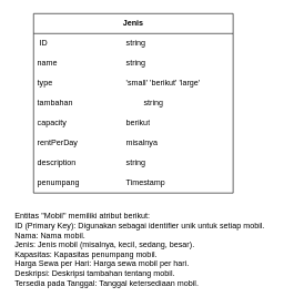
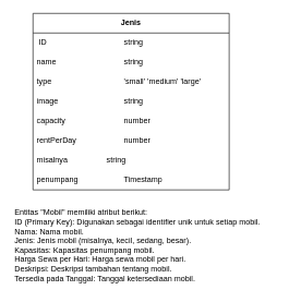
- <mxCell id="5" value="type&lt;span style=&quot;white-space: pre;&quot;&gt;&#09;&lt;/span&gt;&lt;span style=&quot;white-space: pre;&quot;&gt;&#09;&lt;/span&gt;&lt;span style=&quot;white-space: pre;&quot;&gt;&#09;&lt;/span&gt;&lt;span style=&quot;white-space: pre;&quot;&gt;&#09;&lt;/span&gt;&lt;span style=&quot;white-space: pre;&quot;&gt;&#09;&lt;/span&gt;'small' 'berikut' 'large'&lt;span style=&quot;white-space: pre;&quot;&gt;&#09;&lt;/span&gt;" style="text;strokeColor=none;fillColor=none;align=left;verticalAlign=middle;spacingLeft=4;spacingRight=4;overflow=hidden;points=[[0,0.5],[1,0.5]];portConstraint=eastwest;rotatable=0;whiteSpace=wrap;html=1;" vertex="1" parent="2"><mxGeometry y="90" width="300" height="30" as="geometry" /></mxCell>
+ <mxCell id="5" value="type&lt;span style=&quot;white-space: pre;&quot;&gt;&#09;&lt;/span&gt;&lt;span style=&quot;white-space: pre;&quot;&gt;&#09;&lt;/span&gt;&lt;span style=&quot;white-space: pre;&quot;&gt;&#09;&lt;/span&gt;&lt;span style=&quot;white-space: pre;&quot;&gt;&#09;&lt;/span&gt;&lt;span style=&quot;white-space: pre;&quot;&gt;&#09;&lt;/span&gt;'small' 'medium' 'large'&lt;span style=&quot;white-space: pre;&quot;&gt;&#09;&lt;/span&gt;" style="text;strokeColor=none;fillColor=none;align=left;verticalAlign=middle;spacingLeft=4;spacingRight=4;overflow=hidden;points=[[0,0.5],[1,0.5]];portConstraint=eastwest;rotatable=0;whiteSpace=wrap;html=1;" vertex="1" parent="2"><mxGeometry y="90" width="300" height="30" as="geometry" /></mxCell>
- <mxCell id="6" value="tambahan&lt;span style=&quot;white-space: pre;&quot;&gt;&#09;&lt;/span&gt;&lt;span style=&quot;white-space: pre;&quot;&gt;&#09;&lt;/span&gt;&lt;span style=&quot;white-space: pre;&quot;&gt;&#09;&lt;/span&gt;&lt;span style=&quot;white-space: pre;&quot;&gt;&#09;&lt;/span&gt;string" style="text;strokeColor=none;fillColor=none;align=left;verticalAlign=middle;spacingLeft=4;spacingRight=4;overflow=hidden;points=[[0,0.5],[1,0.5]];portConstraint=eastwest;rotatable=0;whiteSpace=wrap;html=1;" vertex="1" parent="2"><mxGeometry y="120" width="300" height="30" as="geometry" /></mxCell>
+ <mxCell id="6" value="image&lt;span style=&quot;white-space: pre;&quot;&gt;&#09;&lt;/span&gt;&lt;span style=&quot;white-space: pre;&quot;&gt;&#09;&lt;/span&gt;&lt;span style=&quot;white-space: pre;&quot;&gt;&#09;&lt;/span&gt;&lt;span style=&quot;white-space: pre;&quot;&gt;&#09;&lt;/span&gt;string" style="text;strokeColor=none;fillColor=none;align=left;verticalAlign=middle;spacingLeft=4;spacingRight=4;overflow=hidden;points=[[0,0.5],[1,0.5]];portConstraint=eastwest;rotatable=0;whiteSpace=wrap;html=1;" vertex="1" parent="2"><mxGeometry y="120" width="300" height="30" as="geometry" /></mxCell>
- <mxCell id="7" value="capacity&lt;span style=&quot;white-space: pre;&quot;&gt;&#09;&lt;/span&gt;&lt;span style=&quot;white-space: pre;&quot;&gt;&#09;&lt;/span&gt;&lt;span style=&quot;white-space: pre;&quot;&gt;&#09;&lt;/span&gt;&lt;span style=&quot;white-space: pre;&quot;&gt;&#09;&lt;/span&gt;berikut" style="text;strokeColor=none;fillColor=none;align=left;verticalAlign=middle;spacingLeft=4;spacingRight=4;overflow=hidden;points=[[0,0.5],[1,0.5]];portConstraint=eastwest;rotatable=0;whiteSpace=wrap;html=1;" vertex="1" parent="2"><mxGeometry y="150" width="300" height="30" as="geometry" /></mxCell>
+ <mxCell id="7" value="capacity&lt;span style=&quot;white-space: pre;&quot;&gt;&#09;&lt;/span&gt;&lt;span style=&quot;white-space: pre;&quot;&gt;&#09;&lt;/span&gt;&lt;span style=&quot;white-space: pre;&quot;&gt;&#09;&lt;/span&gt;&lt;span style=&quot;white-space: pre;&quot;&gt;&#09;&lt;/span&gt;number" style="text;strokeColor=none;fillColor=none;align=left;verticalAlign=middle;spacingLeft=4;spacingRight=4;overflow=hidden;points=[[0,0.5],[1,0.5]];portConstraint=eastwest;rotatable=0;whiteSpace=wrap;html=1;" vertex="1" parent="2"><mxGeometry y="150" width="300" height="30" as="geometry" /></mxCell>
- <mxCell id="8" value="rentPerDay&lt;span style=&quot;white-space: pre;&quot;&gt;&#09;&lt;/span&gt;&lt;span style=&quot;white-space: pre;&quot;&gt;&#09;&lt;/span&gt;&lt;span style=&quot;white-space: pre;&quot;&gt;&#09;&lt;/span&gt;misalnya" style="text;strokeColor=none;fillColor=none;align=left;verticalAlign=middle;spacingLeft=4;spacingRight=4;overflow=hidden;points=[[0,0.5],[1,0.5]];portConstraint=eastwest;rotatable=0;whiteSpace=wrap;html=1;" vertex="1" parent="2"><mxGeometry y="180" width="300" height="30" as="geometry" /></mxCell>
+ <mxCell id="8" value="rentPerDay&lt;span style=&quot;white-space: pre;&quot;&gt;&#09;&lt;/span&gt;&lt;span style=&quot;white-space: pre;&quot;&gt;&#09;&lt;/span&gt;&lt;span style=&quot;white-space: pre;&quot;&gt;&#09;&lt;/span&gt;number" style="text;strokeColor=none;fillColor=none;align=left;verticalAlign=middle;spacingLeft=4;spacingRight=4;overflow=hidden;points=[[0,0.5],[1,0.5]];portConstraint=eastwest;rotatable=0;whiteSpace=wrap;html=1;" vertex="1" parent="2"><mxGeometry y="180" width="300" height="30" as="geometry" /></mxCell>
- <mxCell id="9" value="description&lt;span style=&quot;white-space: pre;&quot;&gt;&#09;&lt;/span&gt;&lt;span style=&quot;white-space: pre;&quot;&gt;&#09;&lt;/span&gt;&lt;span style=&quot;white-space: pre;&quot;&gt;&#09;&lt;/span&gt;string" style="text;strokeColor=none;fillColor=none;align=left;verticalAlign=middle;spacingLeft=4;spacingRight=4;overflow=hidden;points=[[0,0.5],[1,0.5]];portConstraint=eastwest;rotatable=0;whiteSpace=wrap;html=1;" vertex="1" parent="2"><mxGeometry y="210" width="300" height="30" as="geometry" /></mxCell>
+ <mxCell id="9" value="misalnya&lt;span style=&quot;white-space: pre;&quot;&gt;&#09;&lt;/span&gt;&lt;span style=&quot;white-space: pre;&quot;&gt;&#09;&lt;/span&gt;&lt;span style=&quot;white-space: pre;&quot;&gt;&#09;&lt;/span&gt;string" style="text;strokeColor=none;fillColor=none;align=left;verticalAlign=middle;spacingLeft=4;spacingRight=4;overflow=hidden;points=[[0,0.5],[1,0.5]];portConstraint=eastwest;rotatable=0;whiteSpace=wrap;html=1;" vertex="1" parent="2"><mxGeometry y="210" width="300" height="30" as="geometry" /></mxCell>
